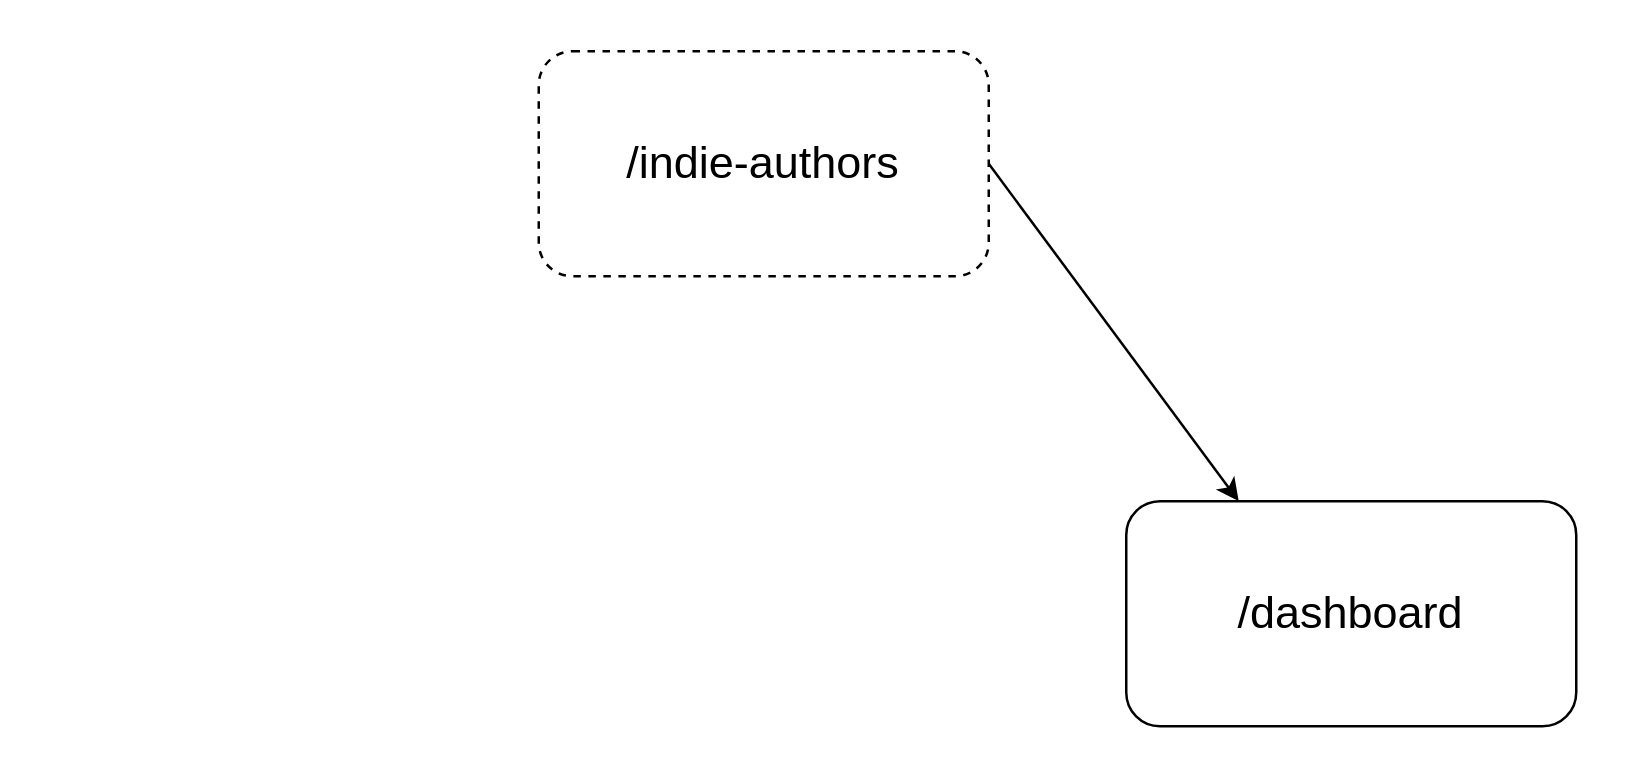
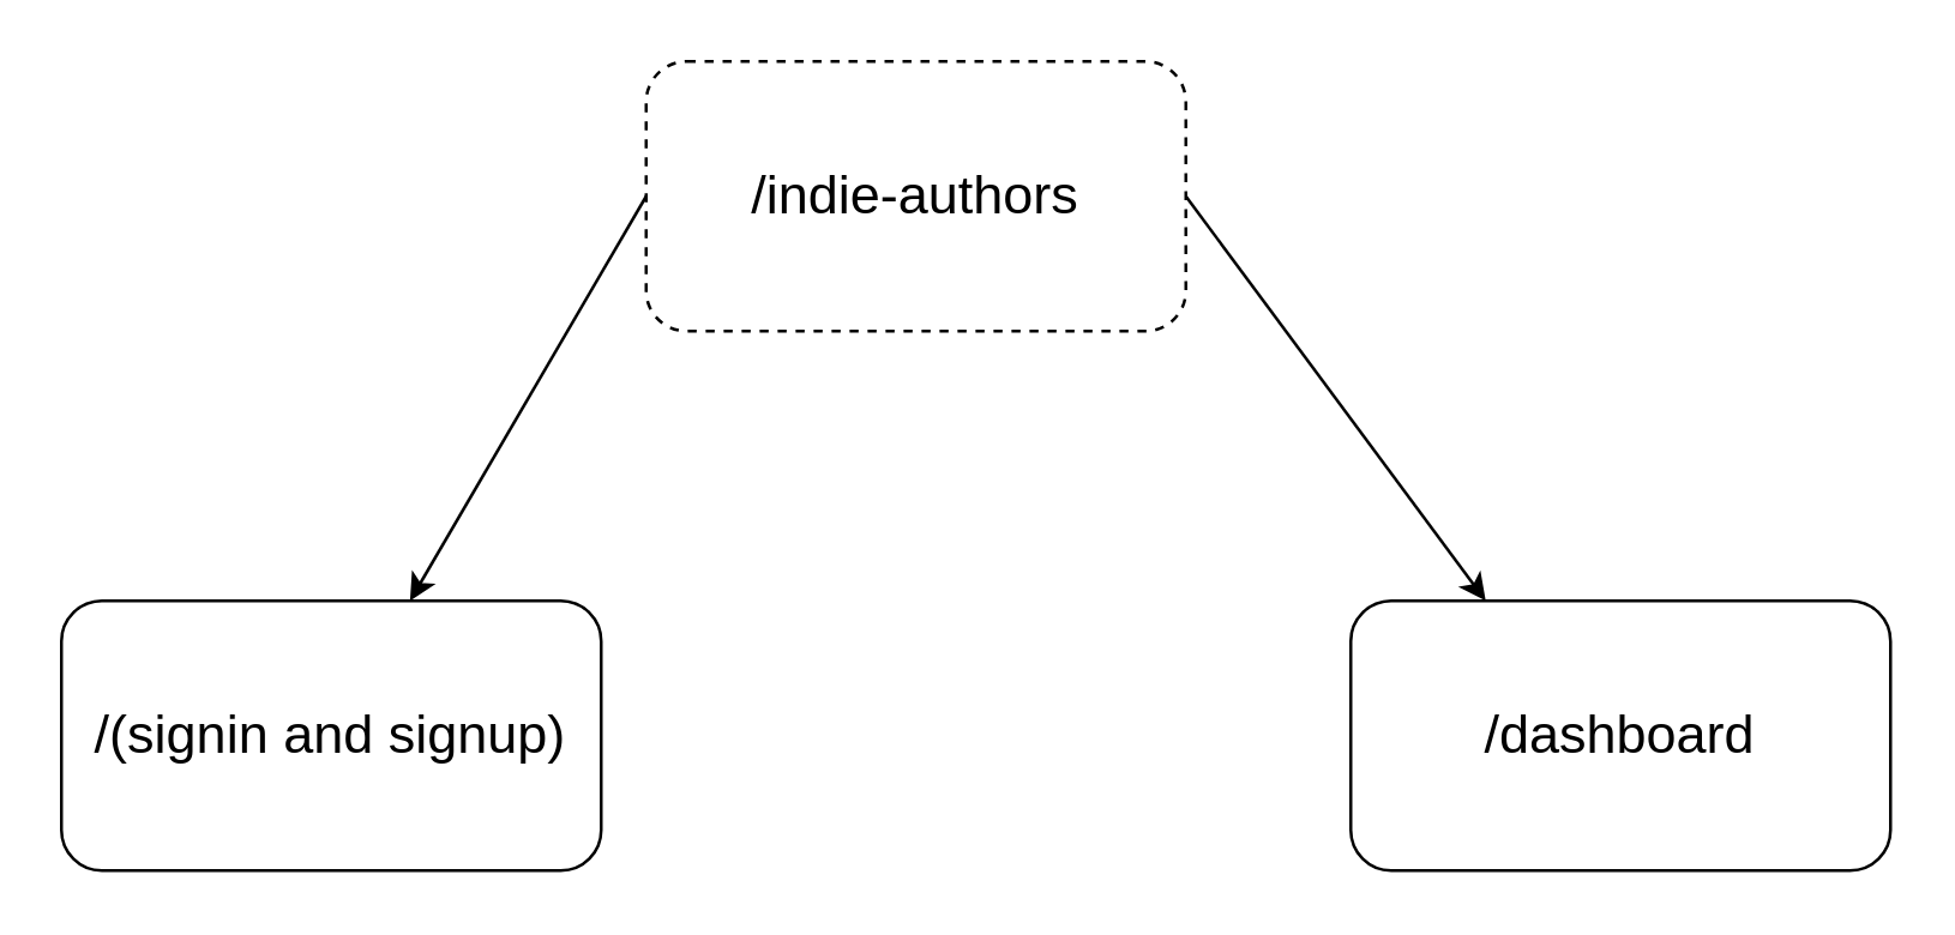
+ <mxCell id="2" value="" style="edgeStyle=none;html=1;fontSize=18;exitX=0;exitY=0.5;exitDx=0;exitDy=0;" edge="1" parent="1" source="4" target="5"><mxGeometry relative="1" as="geometry" /></mxCell>
+ <mxCell id="5" value="&lt;font style=&quot;font-size: 18px;&quot;&gt;/(signin and signup)&lt;/font&gt;" style="rounded=1;whiteSpace=wrap;html=1;" vertex="1" parent="1"><mxGeometry x="20" y="200" width="180" height="90" as="geometry" /></mxCell>
